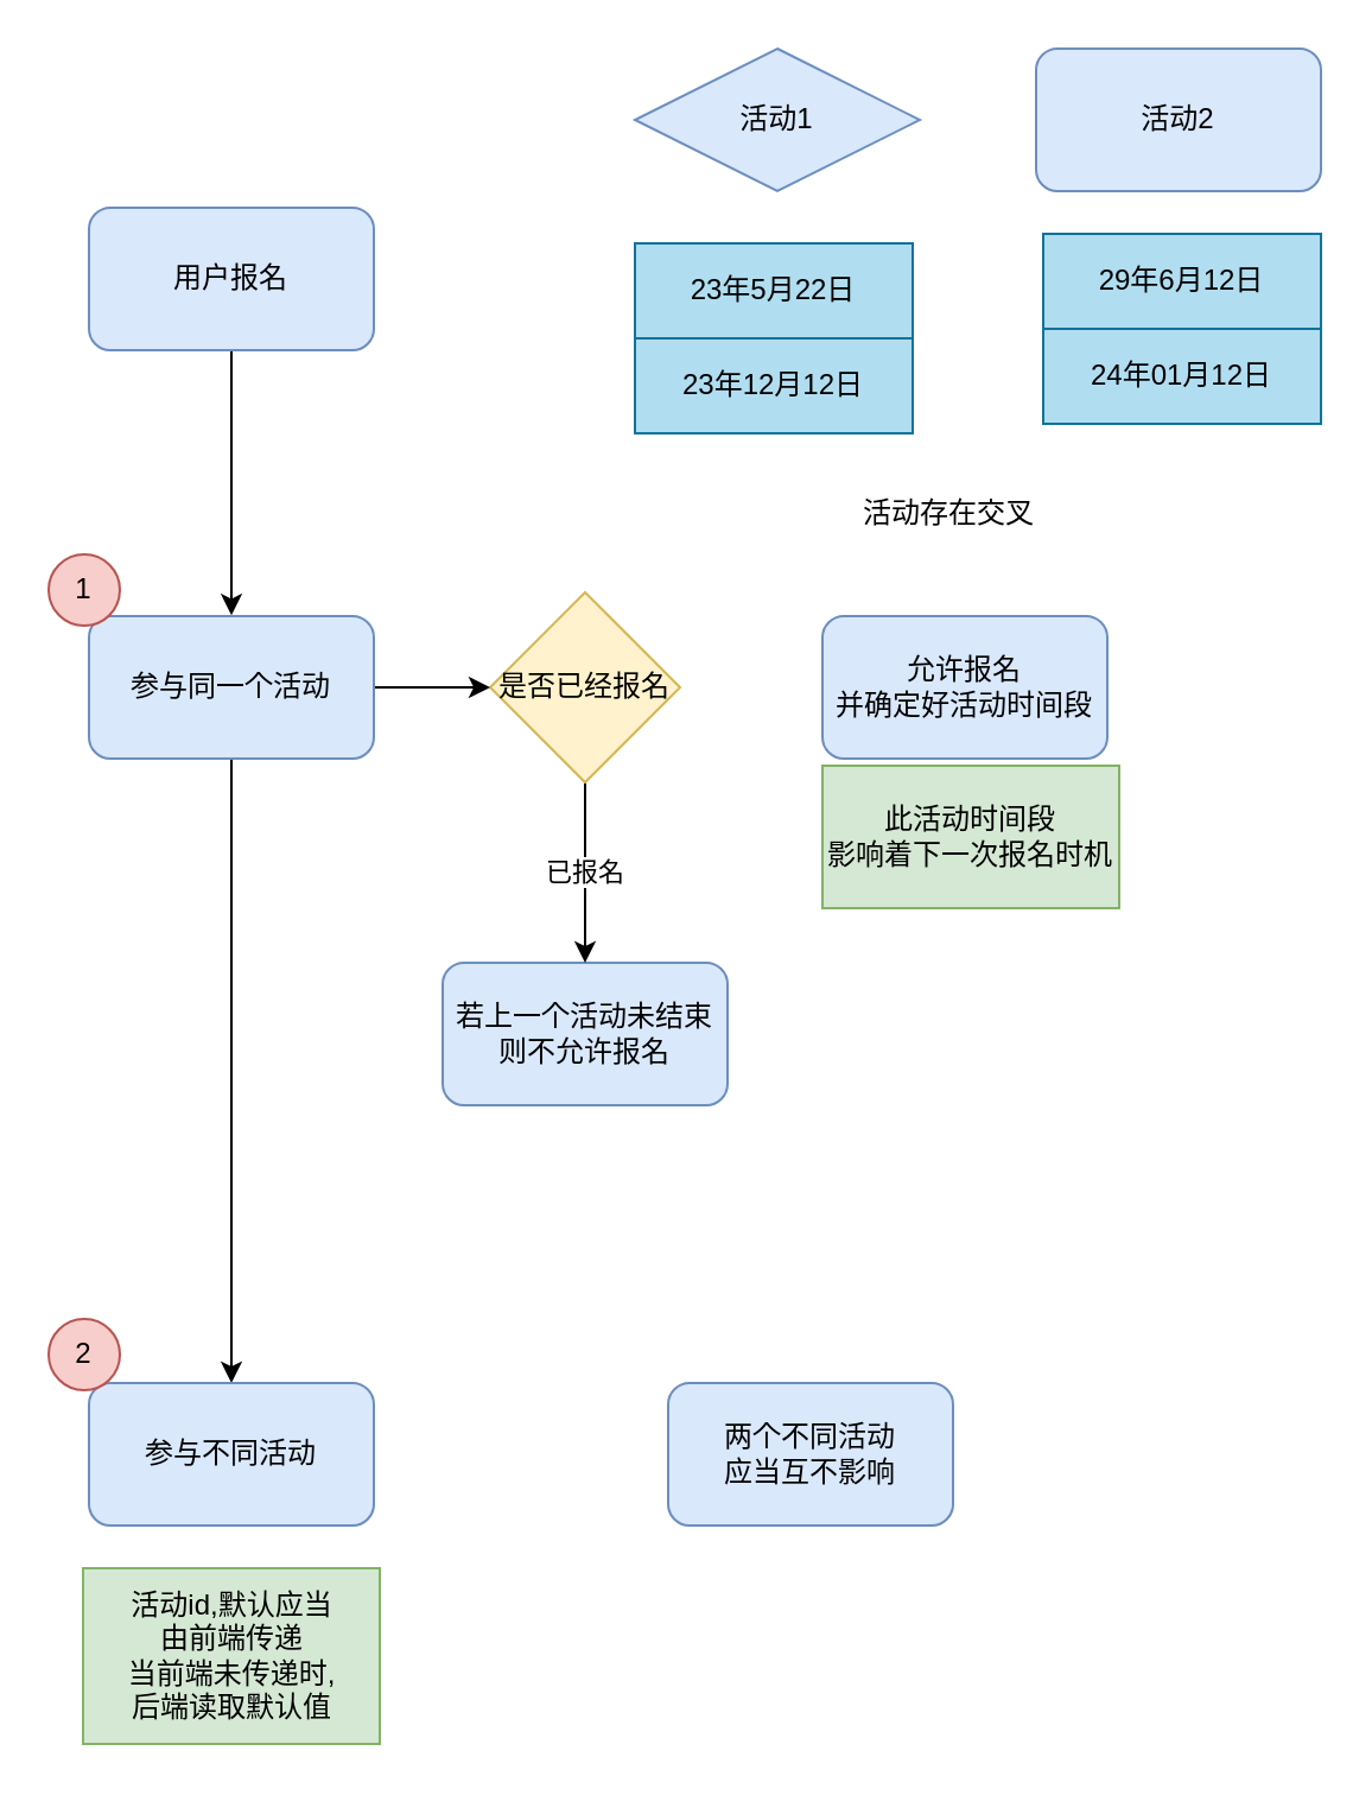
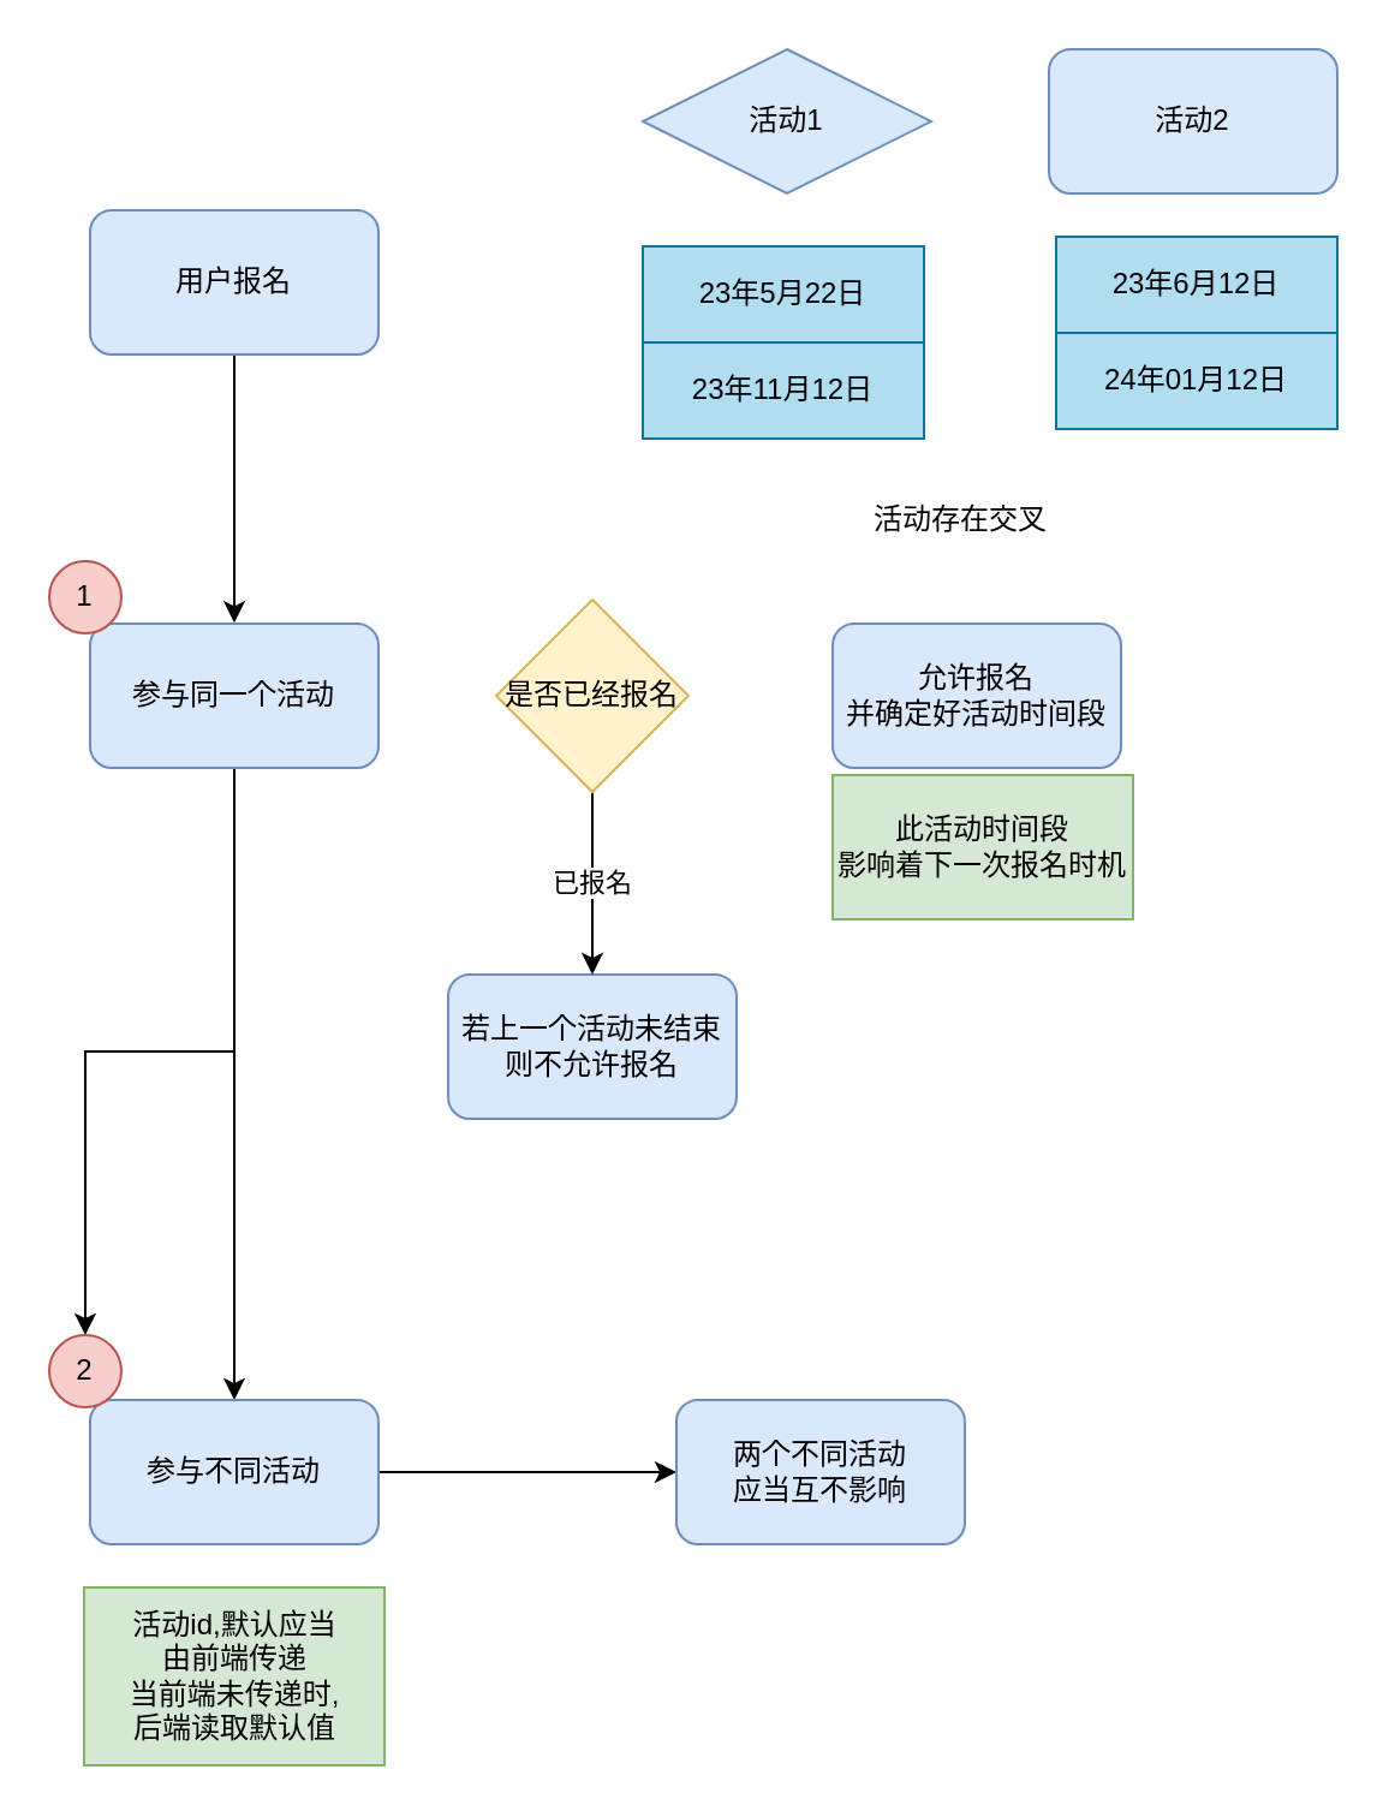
- <mxCell id="13" value="29年6月12日" style="shape=partialRectangle;html=1;whiteSpace=wrap;connectable=0;overflow=hidden;fillColor=none;top=0;left=0;bottom=0;right=0;pointerEvents=1;fontColor=#000000;" parent="12" vertex="1"><mxGeometry width="117" height="40" as="geometry"><mxRectangle width="117" height="40" as="alternateBounds" /></mxGeometry></mxCell>
+ <mxCell id="13" value="23年6月12日" style="shape=partialRectangle;html=1;whiteSpace=wrap;connectable=0;overflow=hidden;fillColor=none;top=0;left=0;bottom=0;right=0;pointerEvents=1;fontColor=#000000;" parent="12" vertex="1"><mxGeometry width="117" height="40" as="geometry"><mxRectangle width="117" height="40" as="alternateBounds" /></mxGeometry></mxCell>
- <mxCell id="10" value="23年12月12日" style="shape=partialRectangle;html=1;whiteSpace=wrap;connectable=0;overflow=hidden;fillColor=none;top=0;left=0;bottom=0;right=0;pointerEvents=1;fontColor=#000000;" parent="9" vertex="1"><mxGeometry width="117" height="40" as="geometry"><mxRectangle width="117" height="40" as="alternateBounds" /></mxGeometry></mxCell>
+ <mxCell id="10" value="23年11月12日" style="shape=partialRectangle;html=1;whiteSpace=wrap;connectable=0;overflow=hidden;fillColor=none;top=0;left=0;bottom=0;right=0;pointerEvents=1;fontColor=#000000;" parent="9" vertex="1"><mxGeometry width="117" height="40" as="geometry"><mxRectangle width="117" height="40" as="alternateBounds" /></mxGeometry></mxCell>
- <mxCell id="21" style="edgeStyle=orthogonalEdgeStyle;rounded=0;orthogonalLoop=1;jettySize=auto;html=1;entryX=0;entryY=0.5;entryDx=0;entryDy=0;" parent="1" source="23" target="20" edge="1"><mxGeometry relative="1" as="geometry" /></mxCell>
+ <mxCell id="21" style="edgeStyle=orthogonalEdgeStyle;rounded=0;orthogonalLoop=1;jettySize=auto;html=1;" parent="1" source="23" target="28" edge="1"><mxGeometry relative="1" as="geometry" /></mxCell>
+ <mxCell id="25" style="edgeStyle=orthogonalEdgeStyle;rounded=0;orthogonalLoop=1;jettySize=auto;html=1;entryX=0;entryY=0.5;entryDx=0;entryDy=0;" parent="1" source="26" target="29" edge="1"><mxGeometry relative="1" as="geometry" /></mxCell>
